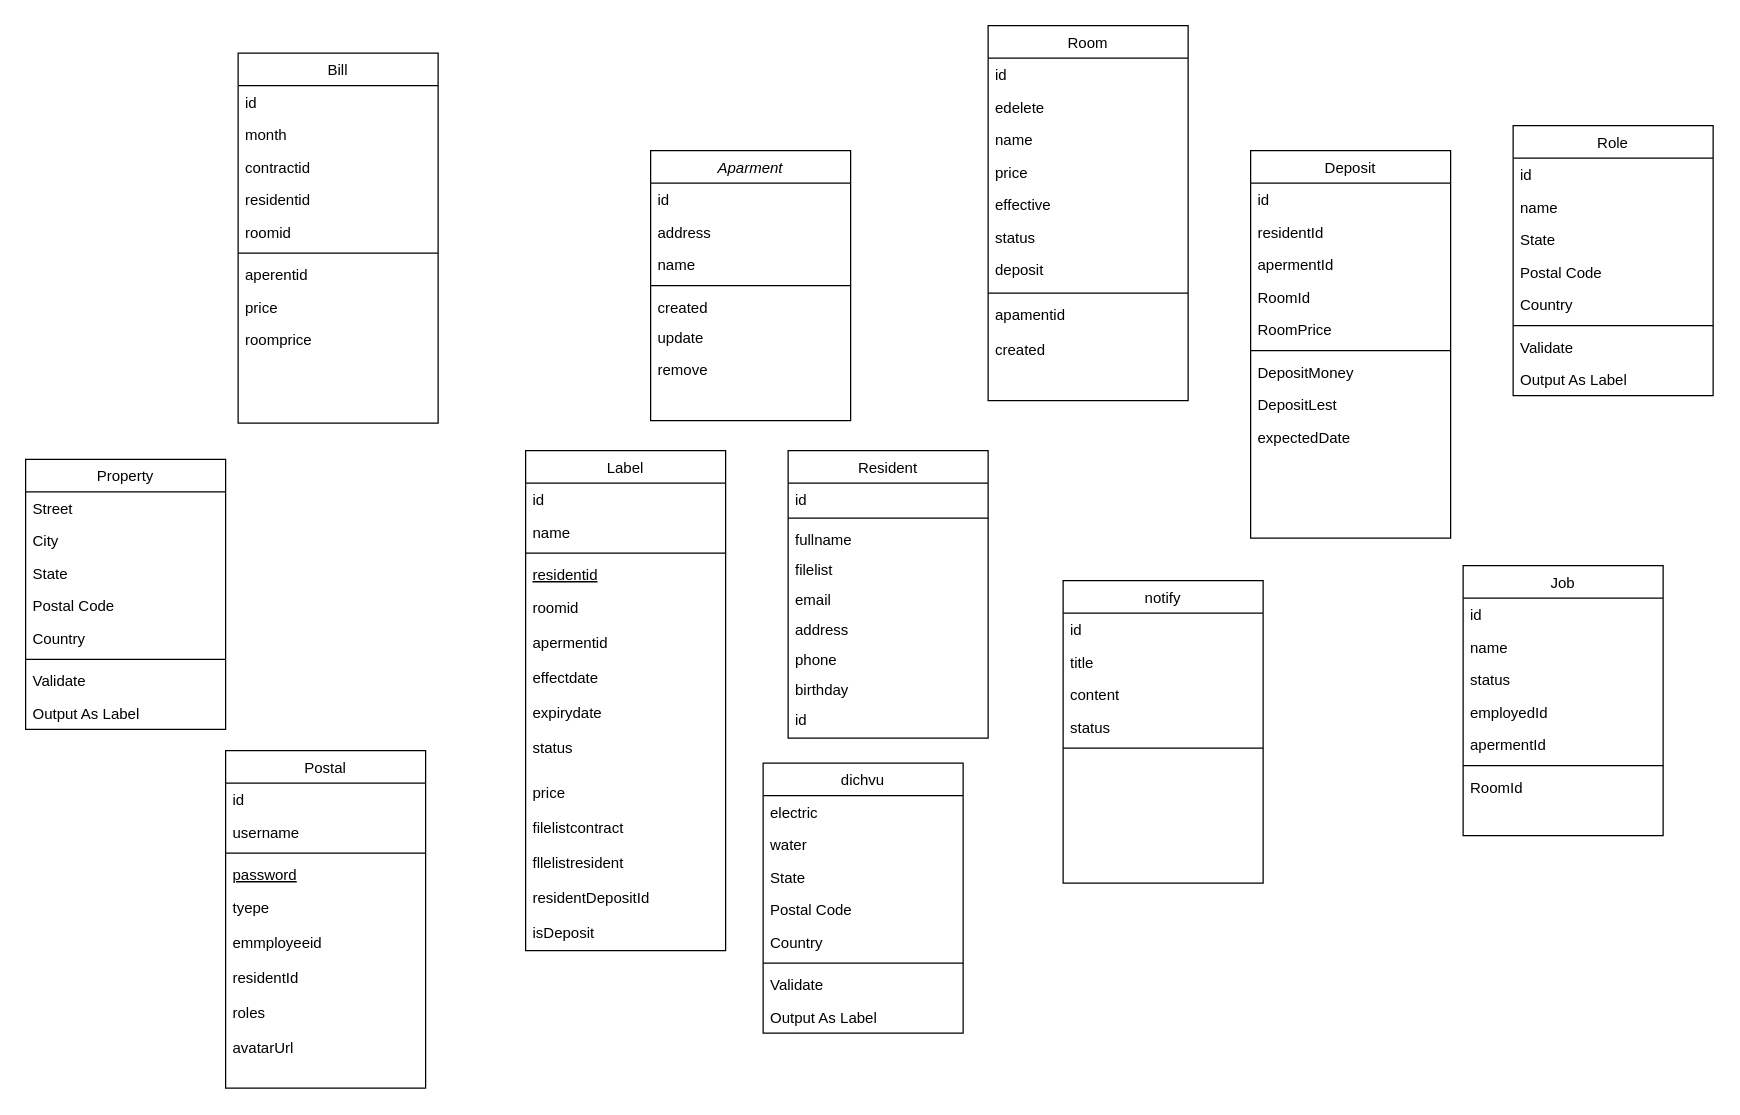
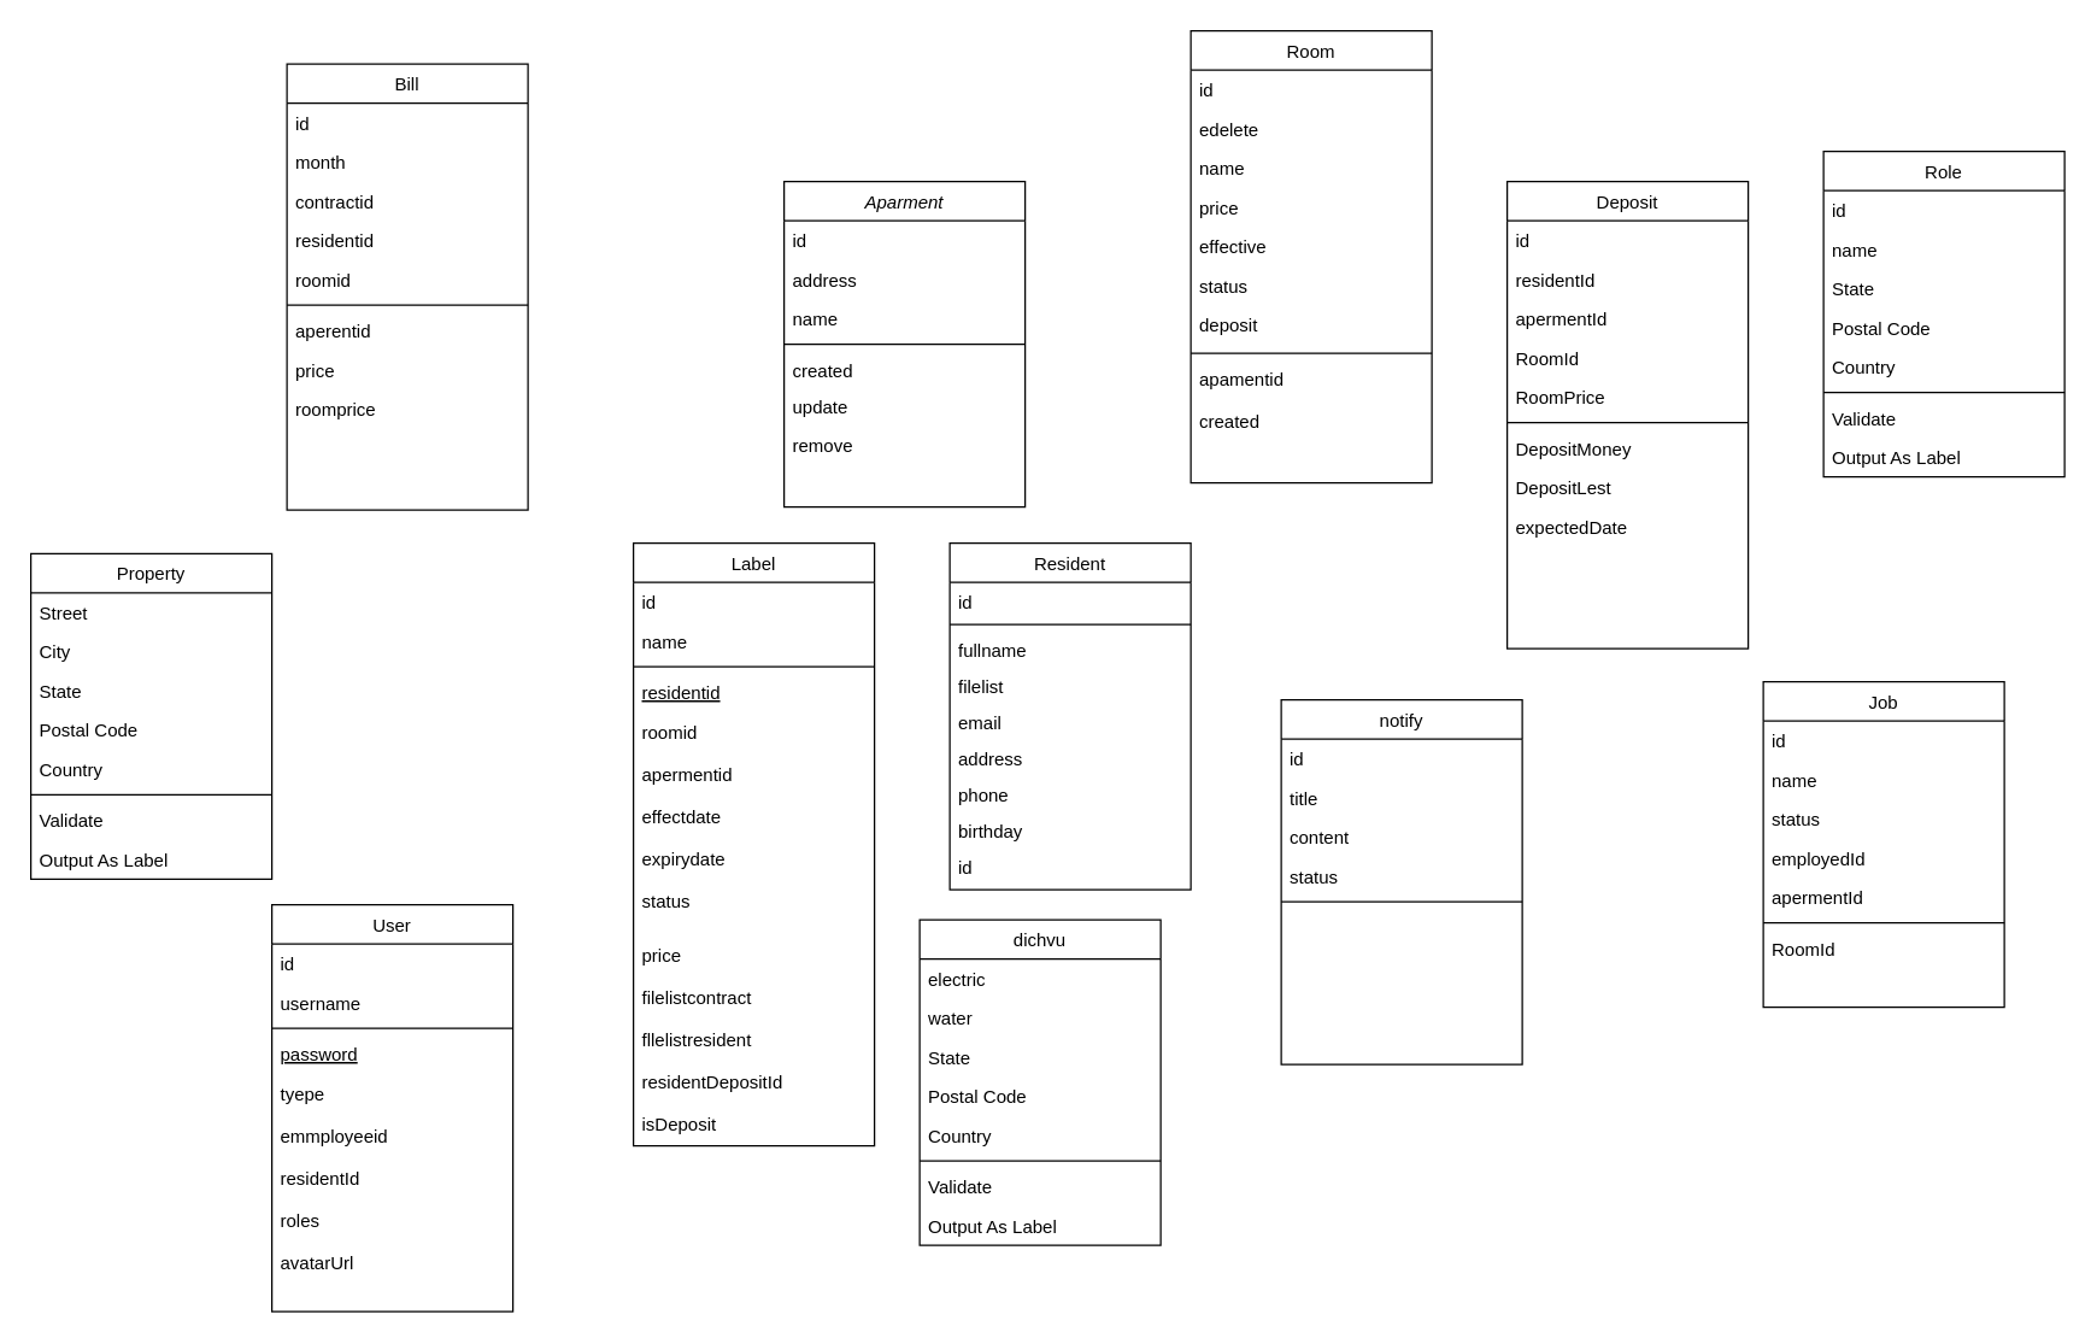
- <mxCell id="107" value="Postal" style="swimlane;fontStyle=0;align=center;verticalAlign=top;childLayout=stackLayout;horizontal=1;startSize=26;horizontalStack=0;resizeParent=1;resizeLast=0;collapsible=1;marginBottom=0;rounded=0;shadow=0;strokeWidth=1;" vertex="1" parent="1"><mxGeometry x="180" y="600" width="160" height="270" as="geometry"><mxRectangle x="130" y="380" width="160" height="26" as="alternateBounds" /></mxGeometry></mxCell>
+ <mxCell id="107" value="User" style="swimlane;fontStyle=0;align=center;verticalAlign=top;childLayout=stackLayout;horizontal=1;startSize=26;horizontalStack=0;resizeParent=1;resizeLast=0;collapsible=1;marginBottom=0;rounded=0;shadow=0;strokeWidth=1;" vertex="1" parent="1"><mxGeometry x="180" y="600" width="160" height="270" as="geometry"><mxRectangle x="130" y="380" width="160" height="26" as="alternateBounds" /></mxGeometry></mxCell>
